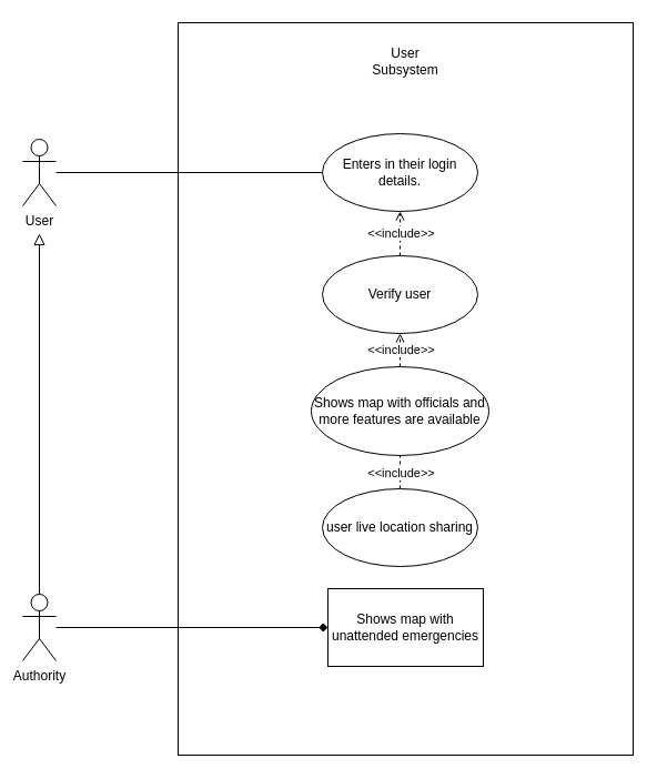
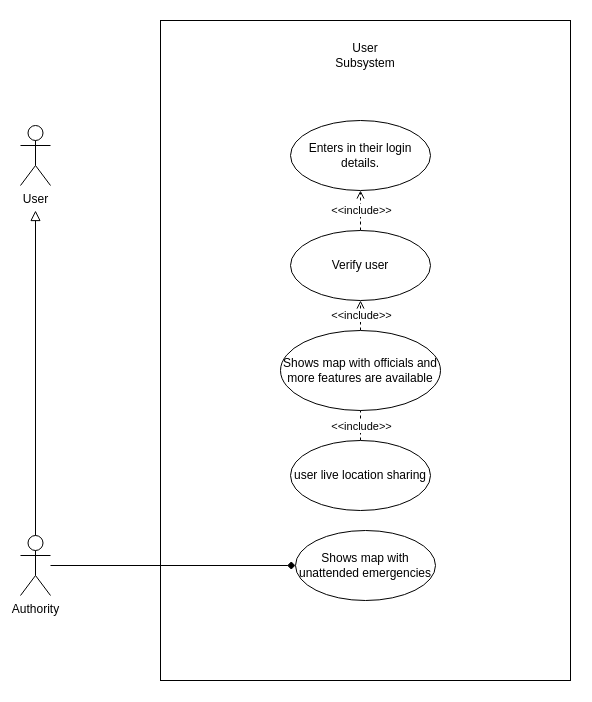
- <mxCell id="3" style="edgeStyle=orthogonalEdgeStyle;rounded=0;orthogonalLoop=1;jettySize=auto;html=1;entryX=0;entryY=0.5;entryDx=0;entryDy=0;endArrow=none;startFill=0;" parent="1" source="4" target="6" edge="1"><mxGeometry relative="1" as="geometry" /></mxCell>
- <mxCell id="13" value="&lt;div&gt;Shows map with unattended emergencies&lt;/div&gt;" style="whiteSpace=wrap;html=1;rounded=0;" parent="1" vertex="1"><mxGeometry x="295" y="530" width="140" height="70" as="geometry" /></mxCell>
+ <mxCell id="13" value="&lt;div&gt;Shows map with unattended emergencies&lt;/div&gt;" style="ellipse;whiteSpace=wrap;html=1;" parent="1" vertex="1"><mxGeometry x="295" y="530" width="140" height="70" as="geometry" /></mxCell>
